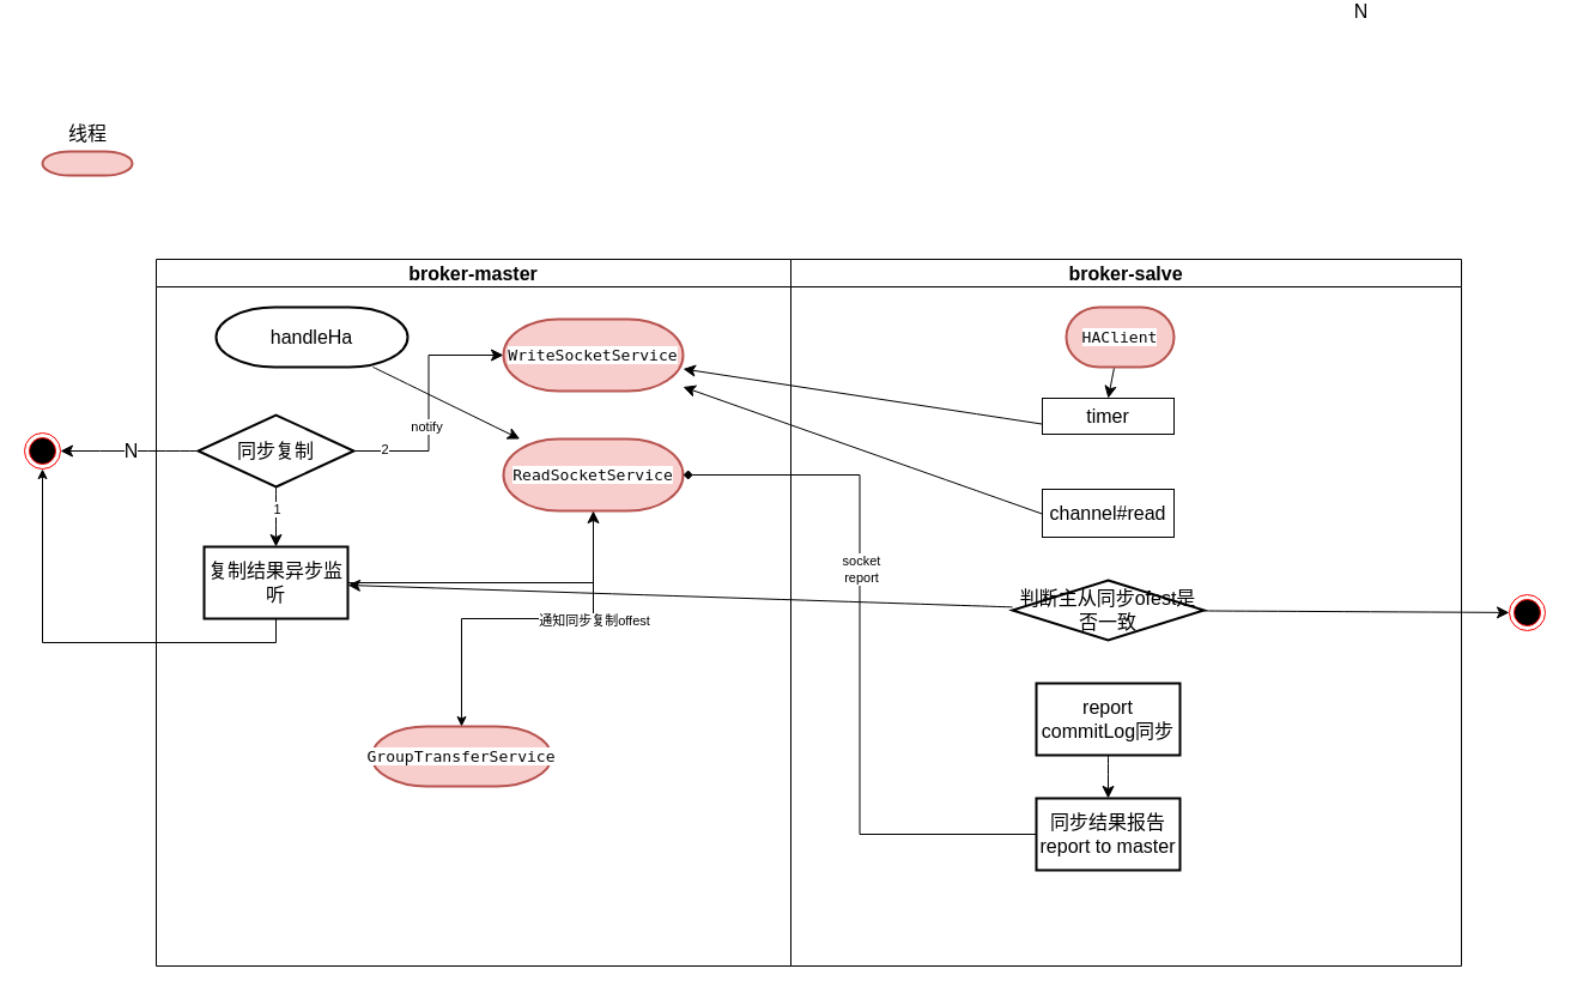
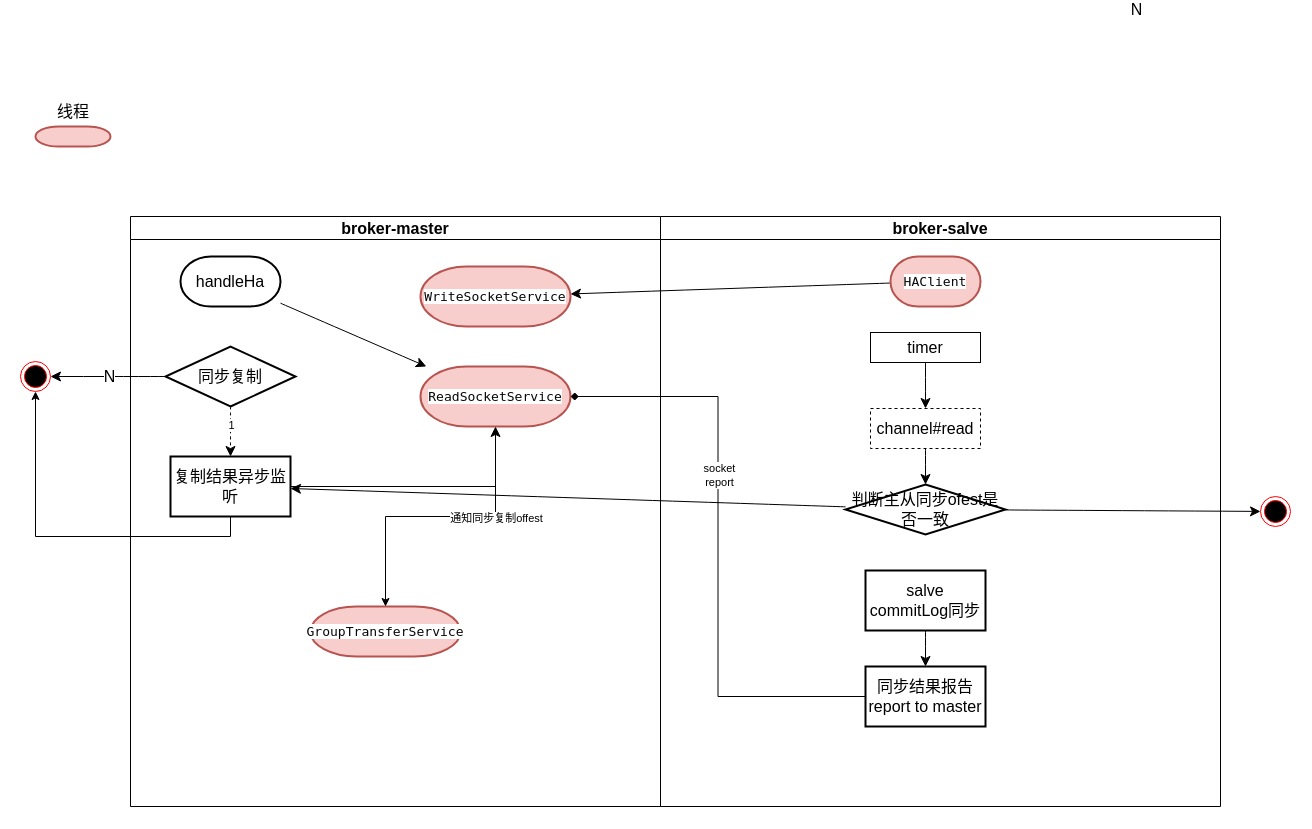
- <mxCell id="4" value="handleHa" style="strokeWidth=2;html=1;shape=mxgraph.flowchart.terminator;whiteSpace=wrap;fontSize=16;flipV=1;flipH=0;" vertex="1" parent="2"><mxGeometry x="50" y="40" width="160" height="50" as="geometry" /></mxCell>
+ <mxCell id="4" value="handleHa" style="strokeWidth=2;html=1;shape=mxgraph.flowchart.terminator;whiteSpace=wrap;fontSize=16;flipV=1;flipH=0;" vertex="1" parent="2"><mxGeometry x="50" y="40" width="100" height="50" as="geometry" /></mxCell>
- <mxCell id="19" style="edgeStyle=none;curved=1;rounded=0;orthogonalLoop=1;jettySize=auto;html=1;entryX=0.5;entryY=0;entryDx=0;entryDy=0;fontSize=12;startSize=8;endSize=8;" edge="1" parent="18" source="20" target="22"><mxGeometry relative="1" as="geometry" /></mxCell>
+ <mxCell id="19" style="edgeStyle=none;curved=1;rounded=0;orthogonalLoop=1;jettySize=auto;html=1;fontSize=12;startSize=8;endSize=8;" edge="1" parent="18" source="20" target="11"><mxGeometry relative="1" as="geometry" /></mxCell>
- <mxCell id="21" style="edgeStyle=none;curved=1;rounded=0;orthogonalLoop=1;jettySize=auto;html=1;exitX=0.5;exitY=1;exitDx=0;exitDy=0;fontSize=12;startSize=8;endSize=8;" edge="1" parent="18" source="22" target="11"><mxGeometry relative="1" as="geometry" /></mxCell>
+ <mxCell id="21" style="edgeStyle=none;curved=1;rounded=0;orthogonalLoop=1;jettySize=auto;html=1;exitX=0.5;exitY=1;exitDx=0;exitDy=0;entryX=0.5;entryY=0;entryDx=0;entryDy=0;fontSize=12;startSize=8;endSize=8;" edge="1" parent="18" source="22" target="24"><mxGeometry relative="1" as="geometry" /></mxCell>
- <mxCell id="7" style="edgeStyle=orthogonalEdgeStyle;rounded=0;orthogonalLoop=1;jettySize=auto;html=1;exitX=1;exitY=0.5;exitDx=0;exitDy=0;exitPerimeter=0;entryX=0;entryY=0.5;entryDx=0;entryDy=0;entryPerimeter=0;fontSize=12;startSize=8;endSize=8;strokeColor=default;" edge="1" parent="2" source="10" target="11"><mxGeometry relative="1" as="geometry" /></mxCell>
- <mxCell id="8" value="notify" style="edgeLabel;html=1;align=center;verticalAlign=middle;resizable=0;points=[];" vertex="1" connectable="0" parent="7"><mxGeometry x="-0.176" y="3" relative="1" as="geometry"><mxPoint x="1" y="1" as="offset" /></mxGeometry></mxCell>
- <mxCell id="9" value="2" style="edgeLabel;html=1;align=center;verticalAlign=middle;resizable=0;points=[];" vertex="1" connectable="0" parent="7"><mxGeometry x="-0.756" y="2" relative="1" as="geometry"><mxPoint as="offset" /></mxGeometry></mxCell>
- <mxCell id="23" style="edgeStyle=none;curved=1;rounded=0;orthogonalLoop=1;jettySize=auto;html=1;exitX=0.5;exitY=1;exitDx=0;exitDy=0;fontSize=12;startSize=8;endSize=8;" edge="1" parent="18" source="24" target="11"><mxGeometry relative="1" as="geometry" /></mxCell>
+ <mxCell id="23" style="edgeStyle=none;curved=1;rounded=0;orthogonalLoop=1;jettySize=auto;html=1;exitX=0.5;exitY=1;exitDx=0;exitDy=0;fontSize=12;startSize=8;endSize=8;" edge="1" parent="18" source="24" target="26"><mxGeometry relative="1" as="geometry" /></mxCell>
- <mxCell id="24" value="channel#read" style="rounded=0;whiteSpace=wrap;html=1;fontSize=16;" vertex="1" parent="18"><mxGeometry x="210" y="192" width="110" height="40" as="geometry" /></mxCell>
+ <mxCell id="24" value="channel#read" style="rounded=0;whiteSpace=wrap;html=1;fontSize=16;dashed=1;" vertex="1" parent="18"><mxGeometry x="210" y="192" width="110" height="40" as="geometry" /></mxCell>
- <mxCell id="5" style="edgeStyle=none;curved=1;rounded=0;orthogonalLoop=1;jettySize=auto;html=1;exitX=0.5;exitY=0;exitDx=0;exitDy=0;exitPerimeter=0;entryX=0.5;entryY=0;entryDx=0;entryDy=0;fontSize=12;startSize=8;endSize=8;" edge="1" parent="2" source="10" target="13"><mxGeometry relative="1" as="geometry" /></mxCell>
+ <mxCell id="5" style="edgeStyle=none;curved=1;rounded=0;orthogonalLoop=1;jettySize=auto;html=1;exitX=0.5;exitY=0;exitDx=0;exitDy=0;exitPerimeter=0;entryX=0.5;entryY=0;entryDx=0;entryDy=0;fontSize=12;startSize=8;endSize=8;dashed=1;" edge="1" parent="2" source="10" target="13"><mxGeometry relative="1" as="geometry" /></mxCell>
- <mxCell id="28" value="report&lt;br&gt;commitLog同步" style="whiteSpace=wrap;html=1;fontSize=16;strokeWidth=2;" vertex="1" parent="18"><mxGeometry x="205" y="354" width="120" height="60" as="geometry" /></mxCell>
+ <mxCell id="28" value="salve&lt;br&gt;commitLog同步" style="whiteSpace=wrap;html=1;fontSize=16;strokeWidth=2;" vertex="1" parent="18"><mxGeometry x="205" y="354" width="120" height="60" as="geometry" /></mxCell>
